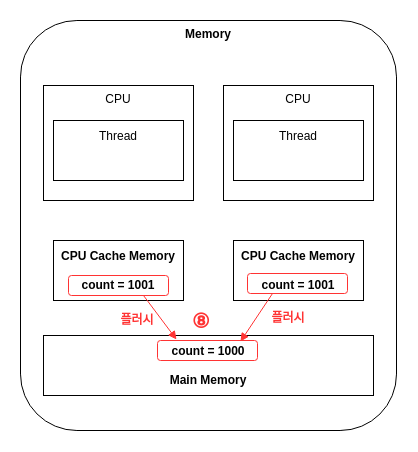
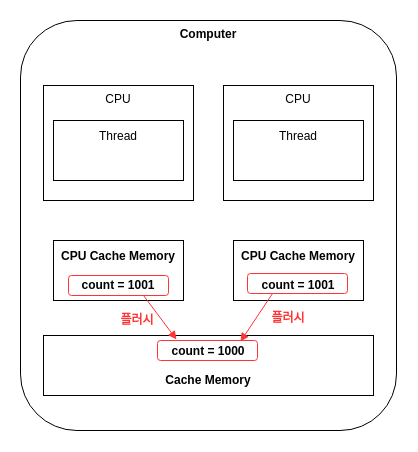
- <mxCell id="2" value="Memory" style="rounded=1;whiteSpace=wrap;html=1;fontStyle=1;verticalAlign=top;" parent="1" vertex="1"><mxGeometry x="20" y="20" width="376" height="410" as="geometry" /></mxCell>
+ <mxCell id="2" value="Computer" style="rounded=1;whiteSpace=wrap;html=1;fontStyle=1;verticalAlign=top;" parent="1" vertex="1"><mxGeometry x="20" y="20" width="376" height="410" as="geometry" /></mxCell>
- <mxCell id="12" value="⑧" style="text;html=1;align=center;verticalAlign=middle;whiteSpace=wrap;rounded=0;fontSize=20;fontStyle=1;fontColor=#FF3333;" parent="1" vertex="1"><mxGeometry x="183" y="307" width="36" height="25" as="geometry" /></mxCell>
- <mxCell id="4" value="&lt;div&gt;&lt;span&gt;count = 1000&lt;/span&gt;&lt;/div&gt;&lt;div&gt;&lt;br&gt;&lt;/div&gt;Main Memory" style="rounded=0;whiteSpace=wrap;html=1;fontStyle=1" parent="1" vertex="1"><mxGeometry x="43" y="335" width="330" height="60" as="geometry" /></mxCell>
+ <mxCell id="4" value="&lt;div&gt;&lt;span&gt;count = 1000&lt;/span&gt;&lt;/div&gt;&lt;div&gt;&lt;br&gt;&lt;/div&gt;Cache Memory" style="rounded=0;whiteSpace=wrap;html=1;fontStyle=1" parent="1" vertex="1"><mxGeometry x="43" y="335" width="330" height="60" as="geometry" /></mxCell>
